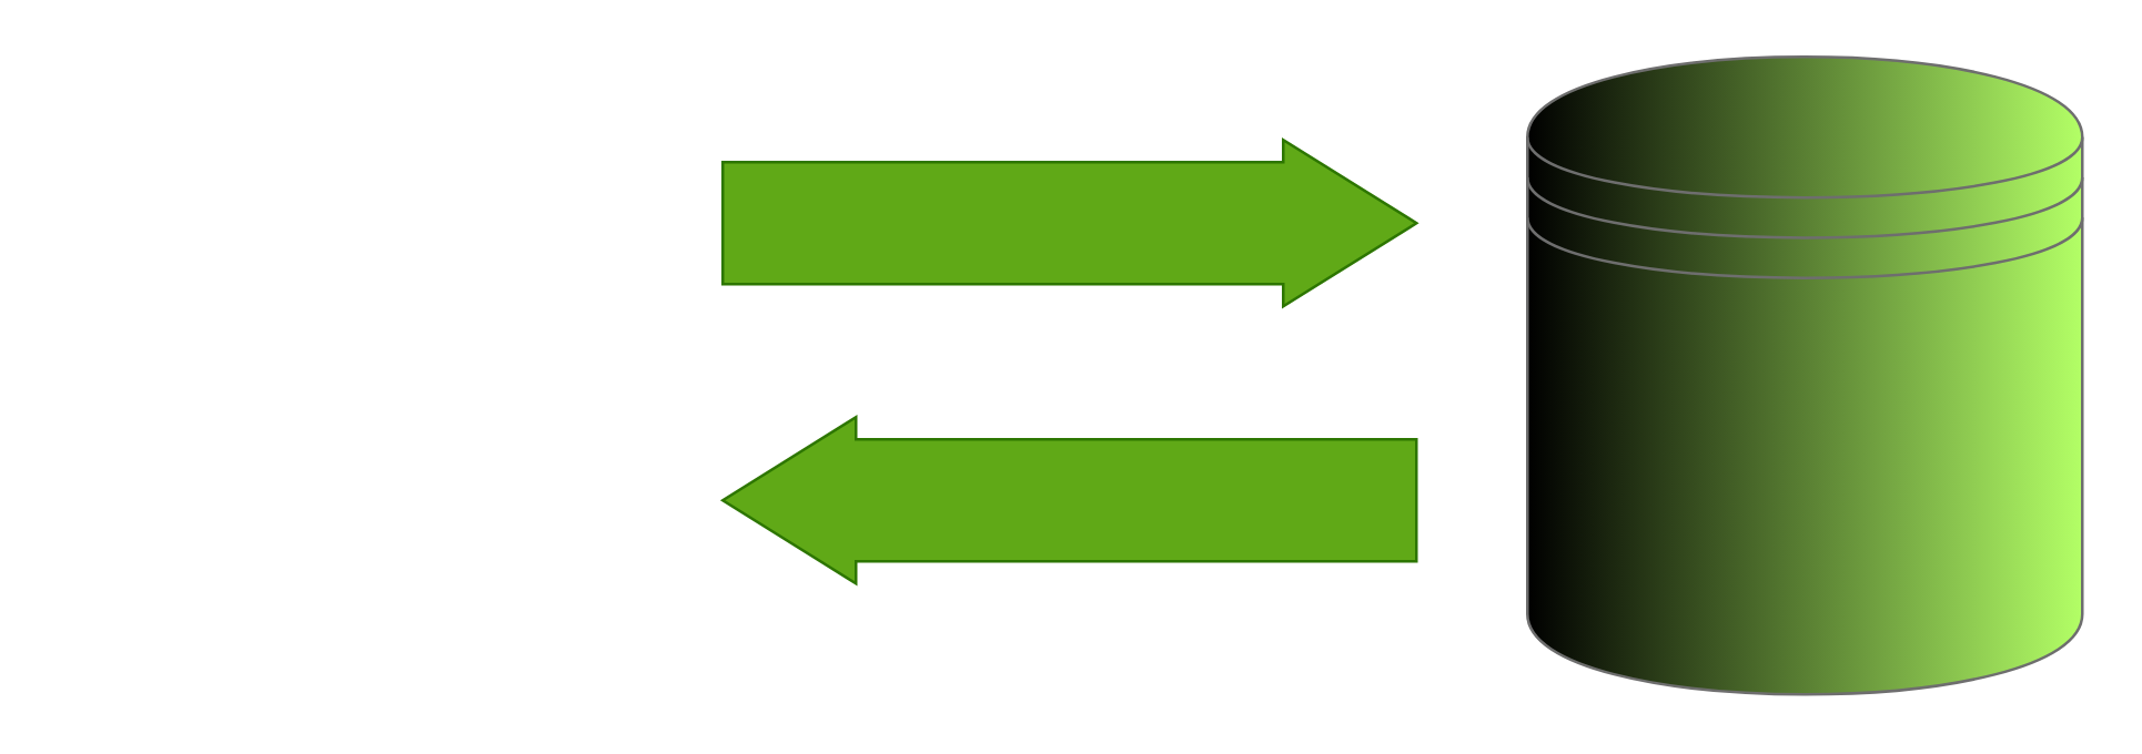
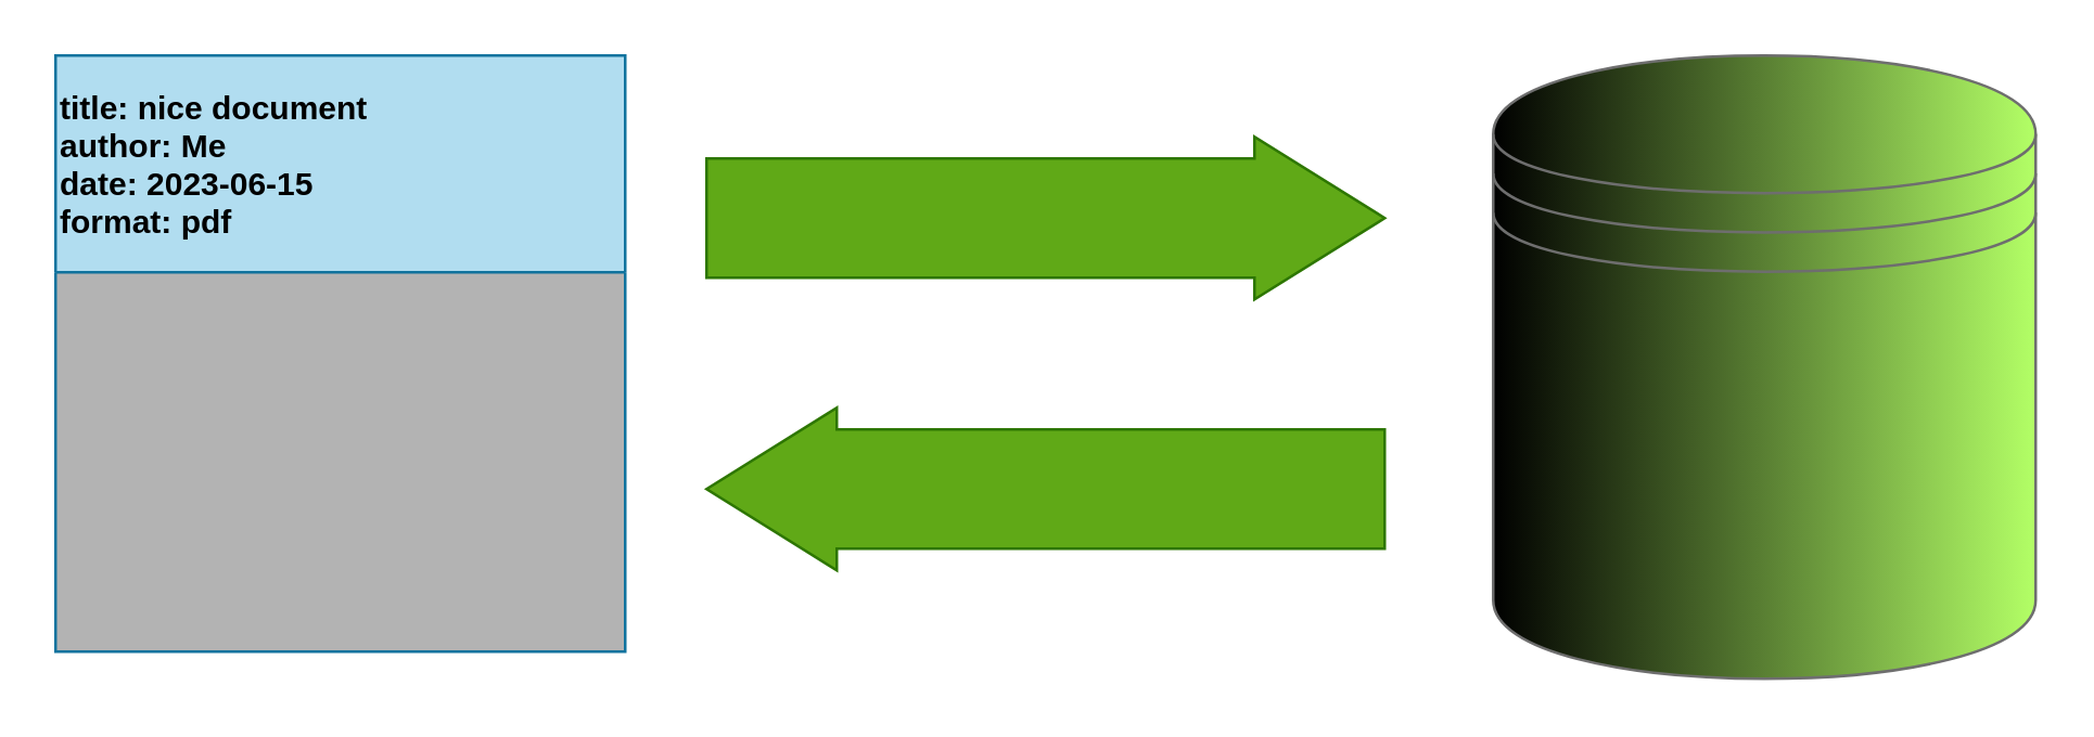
+ <mxCell id="2" value="title: nice document&#10;author: Me&#10;date: 2023-06-15&#10;format: pdf" style="swimlane;startSize=80;align=left;fillColor=#b1ddf0;strokeColor=#10739e;swimlaneFillColor=#B3B3B3;gradientColor=none;fontColor=#000000;" vertex="1" parent="1"><mxGeometry x="20" y="20" width="210" height="220" as="geometry" /></mxCell>
